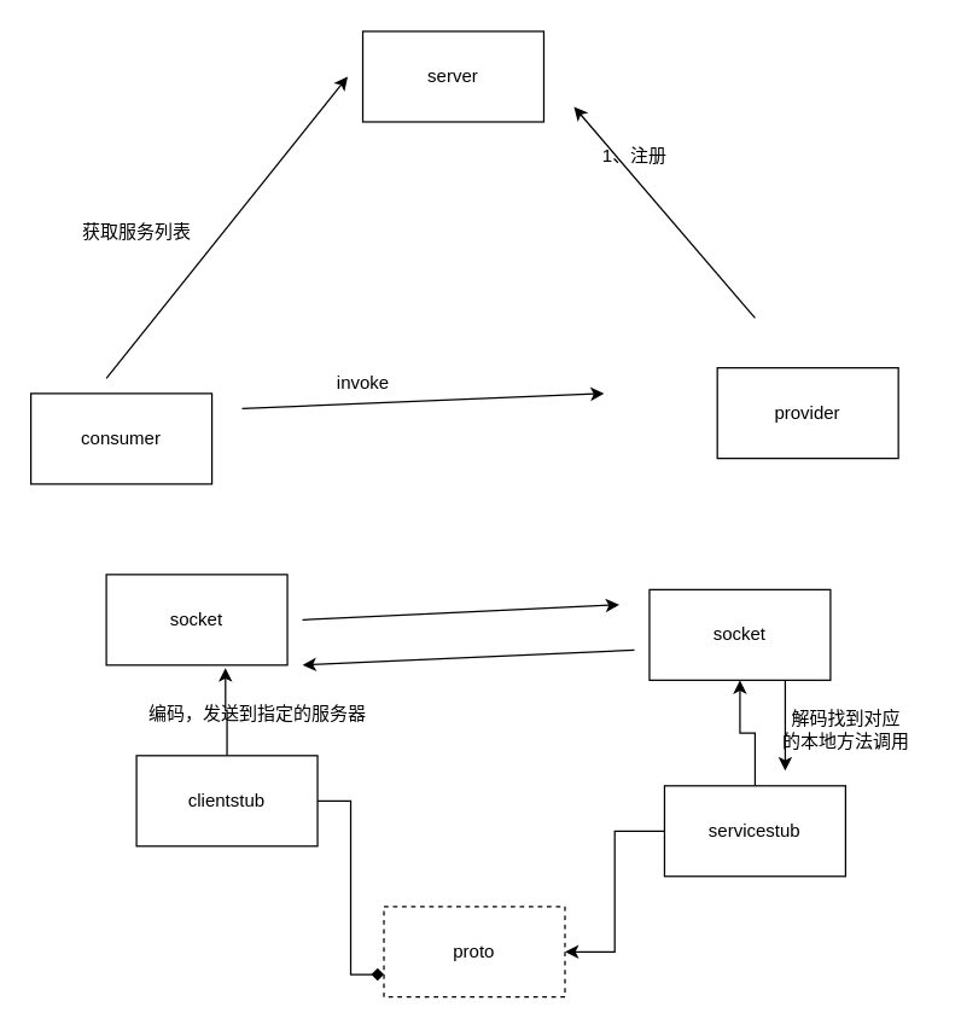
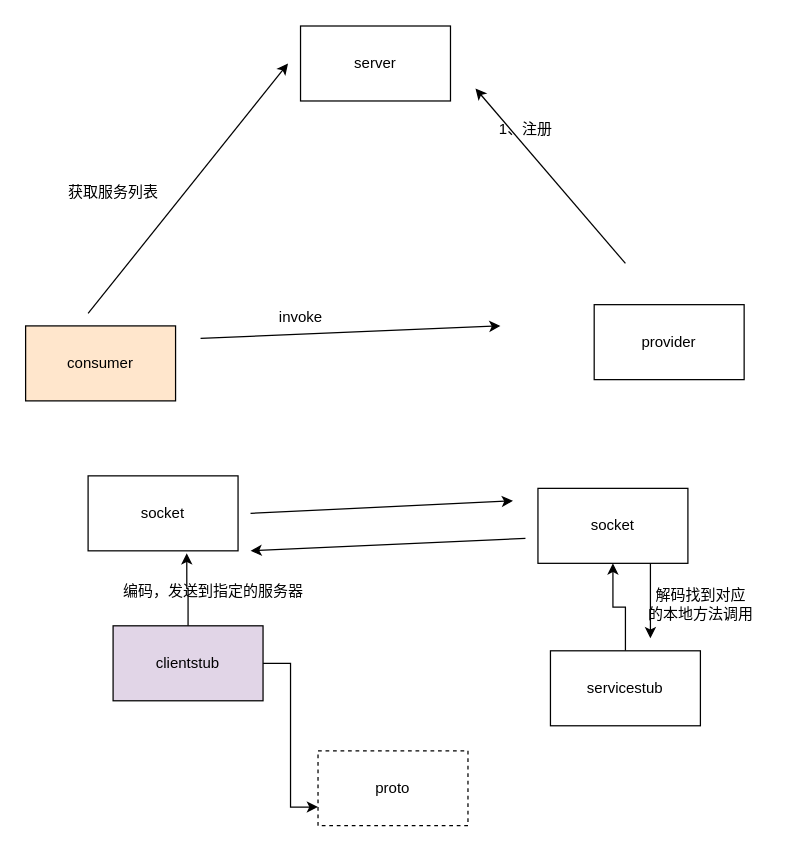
- <mxCell id="3" value="consumer" style="rounded=0;whiteSpace=wrap;html=1;" vertex="1" parent="1"><mxGeometry x="20" y="260" width="120" height="60" as="geometry" /></mxCell>
+ <mxCell id="3" value="consumer" style="rounded=0;whiteSpace=wrap;html=1;fillColor=#ffe6cc;" vertex="1" parent="1"><mxGeometry x="20" y="260" width="120" height="60" as="geometry" /></mxCell>
- <mxCell id="16" value="clientstub" style="whiteSpace=wrap;html=1;" vertex="1" parent="1"><mxGeometry x="90" y="500" width="120" height="60" as="geometry" /></mxCell>
+ <mxCell id="16" value="clientstub" style="whiteSpace=wrap;html=1;fillColor=#e1d5e7;" vertex="1" parent="1"><mxGeometry x="90" y="500" width="120" height="60" as="geometry" /></mxCell>
- <mxCell id="17" style="edgeStyle=orthogonalEdgeStyle;rounded=0;orthogonalLoop=1;jettySize=auto;html=1;entryX=1;entryY=0.5;entryDx=0;entryDy=0;" edge="1" parent="1" source="19" target="13"><mxGeometry relative="1" as="geometry" /></mxCell>
- <mxCell id="14" style="edgeStyle=orthogonalEdgeStyle;rounded=0;orthogonalLoop=1;jettySize=auto;html=1;entryX=0;entryY=0.75;entryDx=0;entryDy=0;endArrow=diamond;" edge="1" parent="1" source="16" target="13"><mxGeometry relative="1" as="geometry" /></mxCell>
+ <mxCell id="14" style="edgeStyle=orthogonalEdgeStyle;rounded=0;orthogonalLoop=1;jettySize=auto;html=1;entryX=0;entryY=0.75;entryDx=0;entryDy=0;" edge="1" parent="1" source="16" target="13"><mxGeometry relative="1" as="geometry" /></mxCell>
